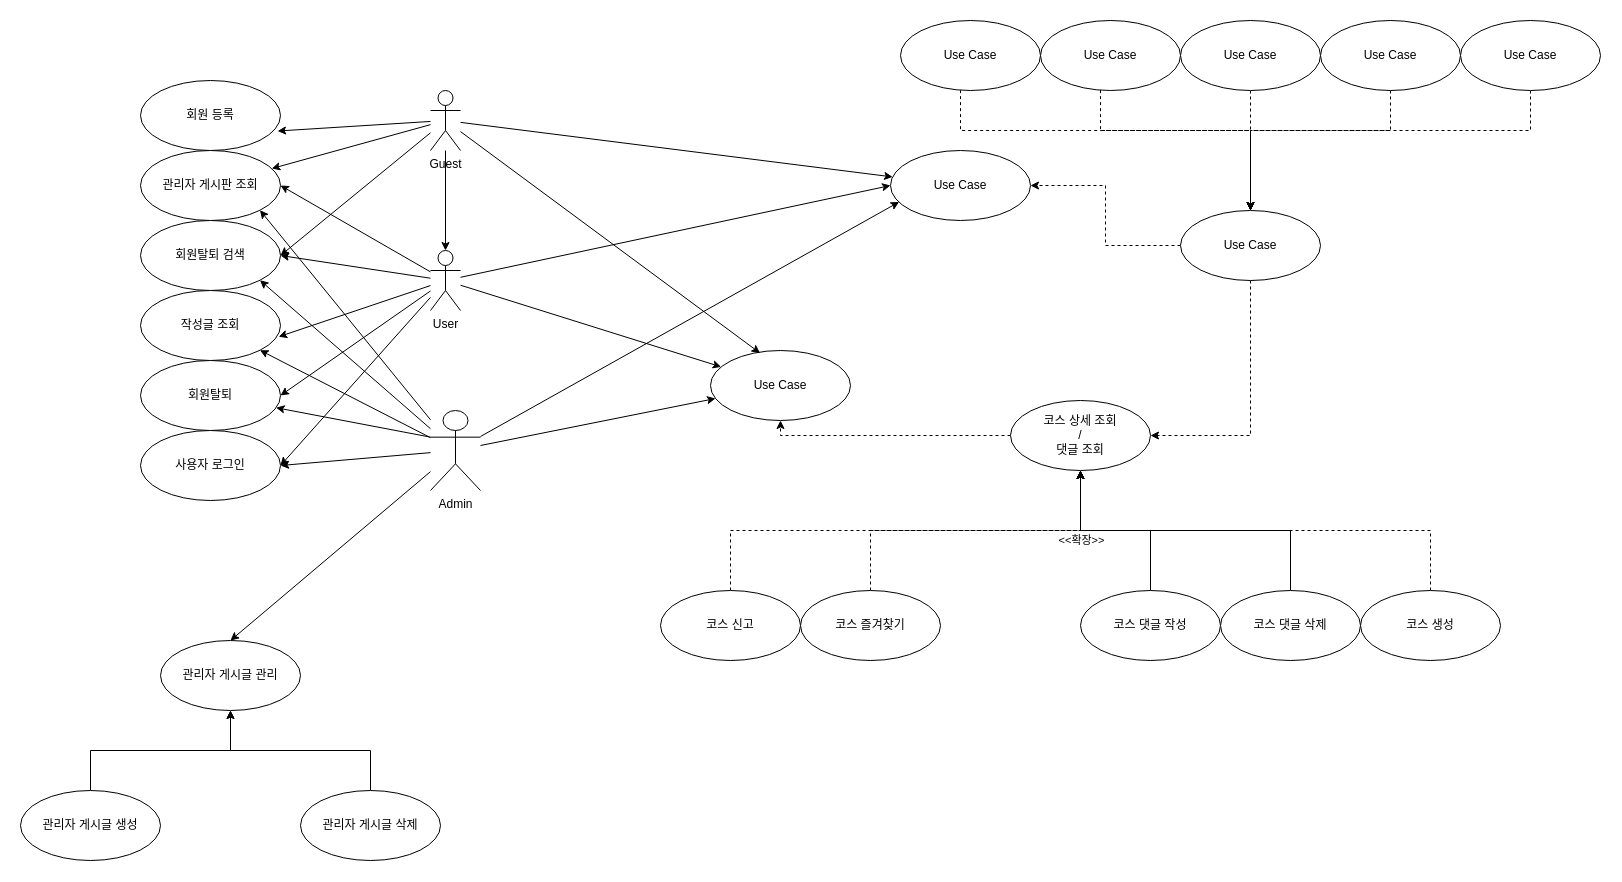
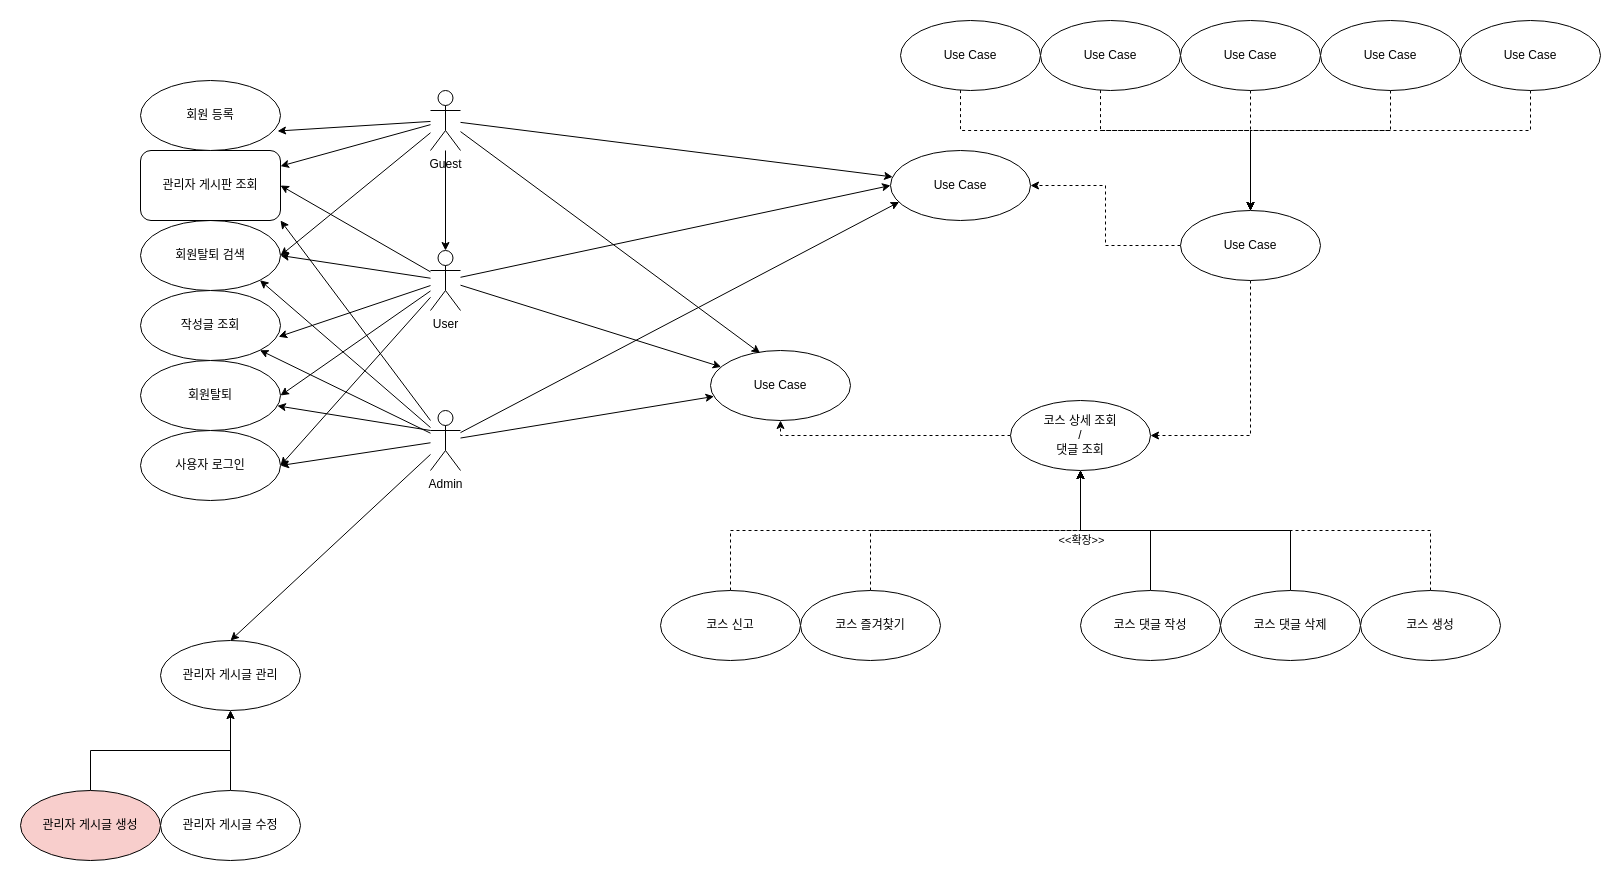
- <mxCell id="10" value="관리자 게시판 조회" style="ellipse;whiteSpace=wrap;html=1;" vertex="1" parent="1"><mxGeometry x="140" y="150" width="140" height="70" as="geometry" /></mxCell>
+ <mxCell id="10" value="관리자 게시판 조회" style="whiteSpace=wrap;html=1;rounded=1;" vertex="1" parent="1"><mxGeometry x="140" y="150" width="140" height="70" as="geometry" /></mxCell>
- <mxCell id="5" value="Admin" style="shape=umlActor;verticalLabelPosition=bottom;verticalAlign=top;html=1;outlineConnect=0;labelBackgroundColor=none;" parent="1" vertex="1"><mxGeometry x="430" y="410" width="50" height="80" as="geometry" /></mxCell>
+ <mxCell id="5" value="Admin" style="shape=umlActor;verticalLabelPosition=bottom;verticalAlign=top;html=1;outlineConnect=0;labelBackgroundColor=none;" parent="1" vertex="1"><mxGeometry x="430" y="410" width="30" height="60" as="geometry" /></mxCell>
- <mxCell id="19" style="edgeStyle=orthogonalEdgeStyle;rounded=0;orthogonalLoop=1;jettySize=auto;html=1;entryX=0.5;entryY=1;entryDx=0;entryDy=0;" edge="1" parent="1" source="20" target="18"><mxGeometry relative="1" as="geometry" /></mxCell>
+ <mxCell id="14" style="edgeStyle=orthogonalEdgeStyle;rounded=0;orthogonalLoop=1;jettySize=auto;html=1;entryX=0.5;entryY=1;entryDx=0;entryDy=0;" edge="1" parent="1" source="15" target="18"><mxGeometry relative="1" as="geometry" /></mxCell>
- <mxCell id="17" value="관리자 게시글 생성" style="ellipse;whiteSpace=wrap;html=1;" vertex="1" parent="1"><mxGeometry x="20" y="790" width="140" height="70" as="geometry" /></mxCell>
+ <mxCell id="17" value="관리자 게시글 생성" style="ellipse;whiteSpace=wrap;html=1;fillColor=#f8cecc;" vertex="1" parent="1"><mxGeometry x="20" y="790" width="140" height="70" as="geometry" /></mxCell>
+ <mxCell id="15" value="관리자 게시글 수정" style="ellipse;whiteSpace=wrap;html=1;" vertex="1" parent="1"><mxGeometry x="160" y="790" width="140" height="70" as="geometry" /></mxCell>
- <mxCell id="20" value="관리자 게시글 삭제" style="ellipse;whiteSpace=wrap;html=1;" vertex="1" parent="1"><mxGeometry x="300" y="790" width="140" height="70" as="geometry" /></mxCell>
